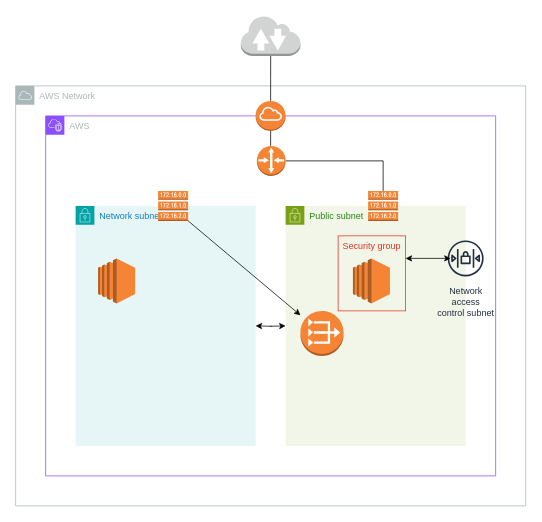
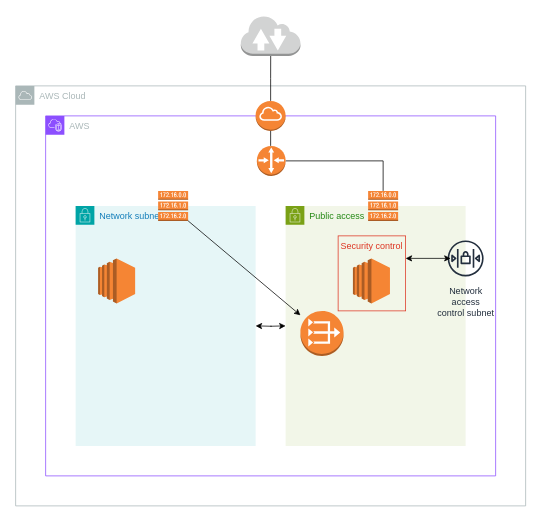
- <mxCell id="3" value="AWS Network" style="sketch=0;outlineConnect=0;gradientColor=none;html=1;whiteSpace=wrap;fontSize=12;fontStyle=0;shape=mxgraph.aws4.group;grIcon=mxgraph.aws4.group_aws_cloud;strokeColor=#AAB7B8;fillColor=none;verticalAlign=top;align=left;spacingLeft=30;fontColor=#AAB7B8;dashed=0;movable=0;resizable=0;rotatable=0;deletable=0;editable=0;locked=1;connectable=0;" parent="1" vertex="1"><mxGeometry x="20" y="114" width="680" height="560" as="geometry" /></mxCell>
+ <mxCell id="3" value="AWS Cloud" style="sketch=0;outlineConnect=0;gradientColor=none;html=1;whiteSpace=wrap;fontSize=12;fontStyle=0;shape=mxgraph.aws4.group;grIcon=mxgraph.aws4.group_aws_cloud;strokeColor=#AAB7B8;fillColor=none;verticalAlign=top;align=left;spacingLeft=30;fontColor=#AAB7B8;dashed=0;movable=0;resizable=0;rotatable=0;deletable=0;editable=0;locked=1;connectable=0;" parent="1" vertex="1"><mxGeometry x="20" y="114" width="680" height="560" as="geometry" /></mxCell>
- <mxCell id="2" value="Public subnet" style="points=[[0,0],[0.25,0],[0.5,0],[0.75,0],[1,0],[1,0.25],[1,0.5],[1,0.75],[1,1],[0.75,1],[0.5,1],[0.25,1],[0,1],[0,0.75],[0,0.5],[0,0.25]];outlineConnect=0;gradientColor=none;html=1;whiteSpace=wrap;fontSize=12;fontStyle=0;container=1;pointerEvents=0;collapsible=0;recursiveResize=0;shape=mxgraph.aws4.group;grIcon=mxgraph.aws4.group_security_group;grStroke=0;strokeColor=#7AA116;fillColor=#F2F6E8;verticalAlign=top;align=left;spacingLeft=30;fontColor=#248814;dashed=0;" parent="1" vertex="1"><mxGeometry x="380" y="274" width="240" height="320" as="geometry" /></mxCell>
+ <mxCell id="2" value="Public access" style="points=[[0,0],[0.25,0],[0.5,0],[0.75,0],[1,0],[1,0.25],[1,0.5],[1,0.75],[1,1],[0.75,1],[0.5,1],[0.25,1],[0,1],[0,0.75],[0,0.5],[0,0.25]];outlineConnect=0;gradientColor=none;html=1;whiteSpace=wrap;fontSize=12;fontStyle=0;container=1;pointerEvents=0;collapsible=0;recursiveResize=0;shape=mxgraph.aws4.group;grIcon=mxgraph.aws4.group_security_group;grStroke=0;strokeColor=#7AA116;fillColor=#F2F6E8;verticalAlign=top;align=left;spacingLeft=30;fontColor=#248814;dashed=0;" parent="1" vertex="1"><mxGeometry x="380" y="274" width="240" height="320" as="geometry" /></mxCell>
- <mxCell id="19" value="Security group" style="fillColor=none;strokeColor=#DD3522;verticalAlign=top;fontStyle=0;fontColor=#DD3522;" vertex="1" parent="1"><mxGeometry x="450" y="314" width="90" height="100" as="geometry" /></mxCell>
+ <mxCell id="19" value="Security control" style="fillColor=none;strokeColor=#DD3522;verticalAlign=top;fontStyle=0;fontColor=#DD3522;" vertex="1" parent="1"><mxGeometry x="450" y="314" width="90" height="100" as="geometry" /></mxCell>
